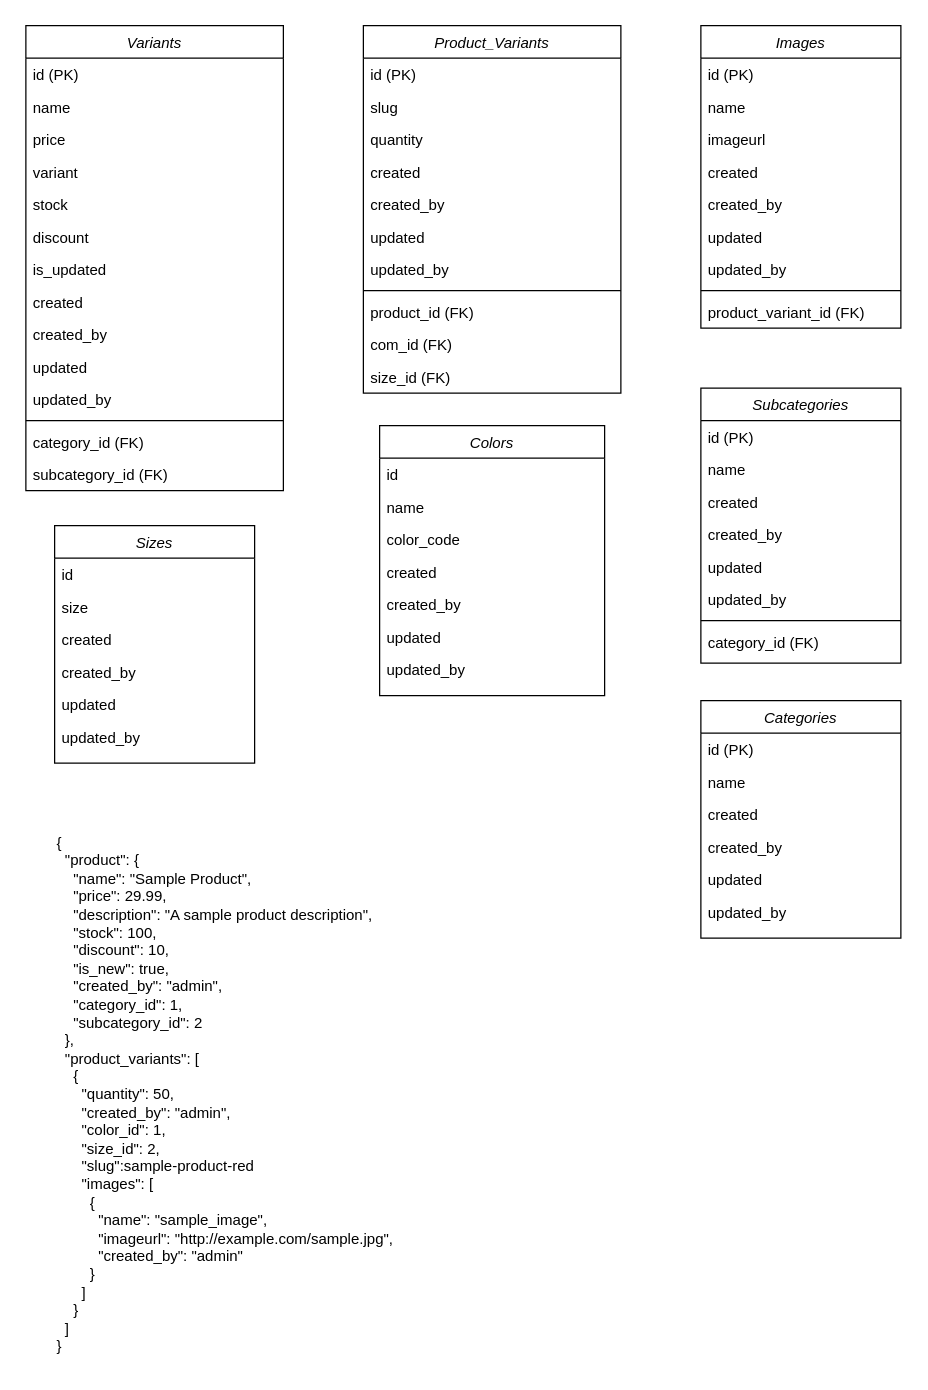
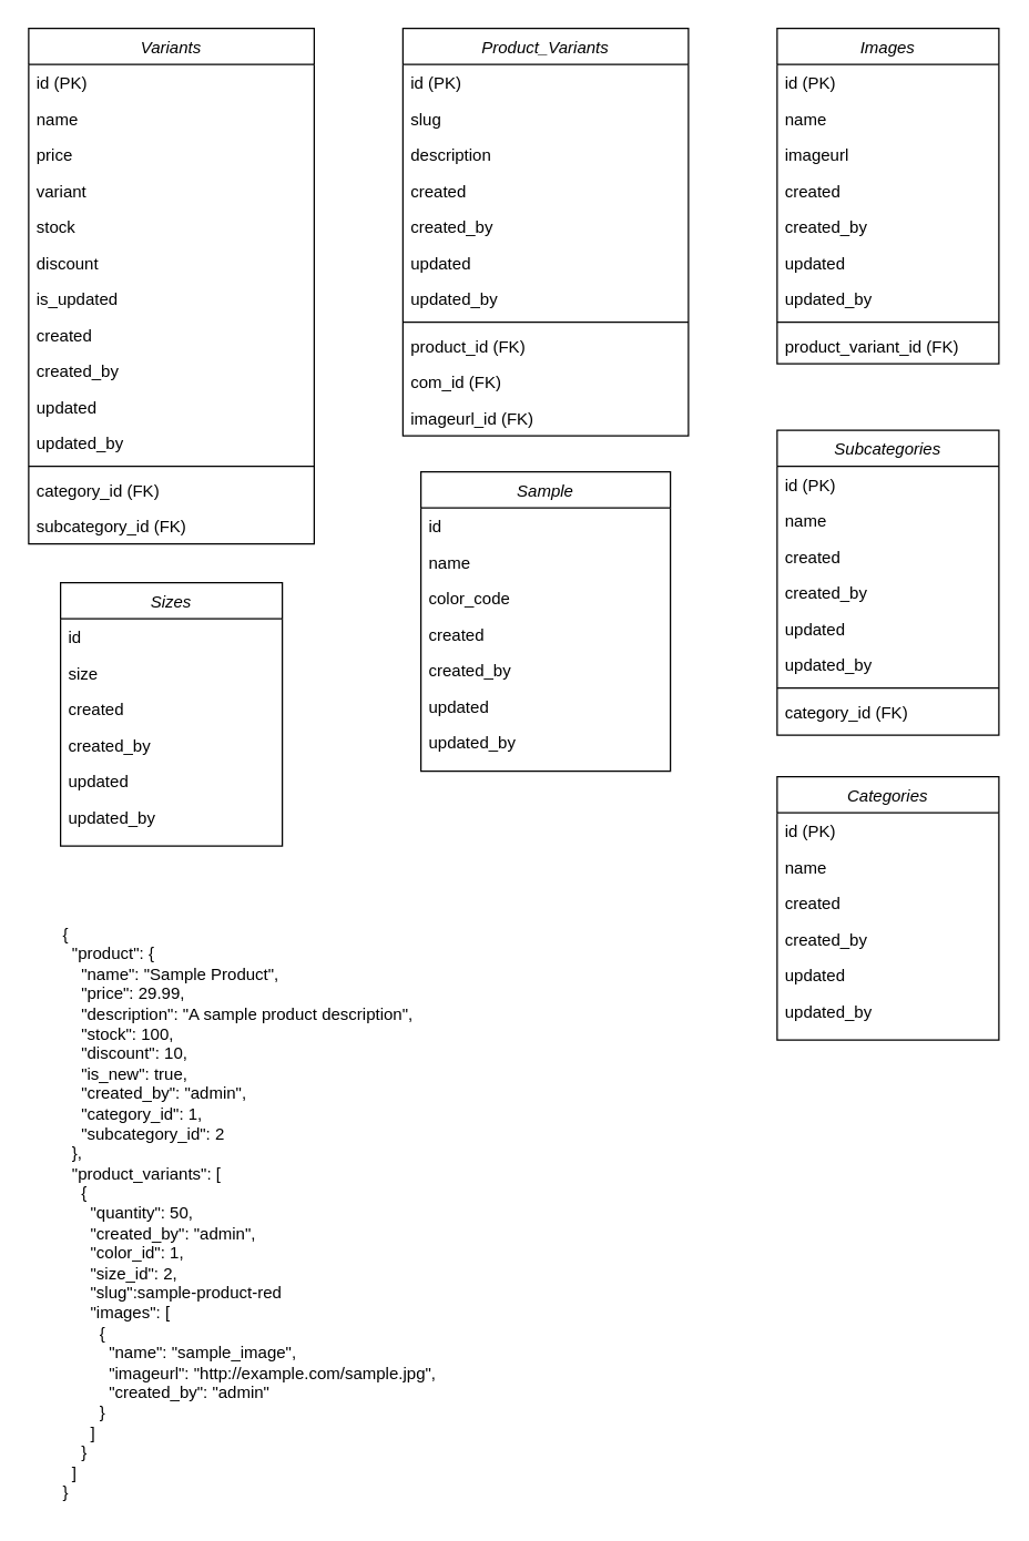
- <mxCell id="61" value="quantity" style="text;align=left;verticalAlign=top;spacingLeft=4;spacingRight=4;overflow=hidden;rotatable=0;points=[[0,0.5],[1,0.5]];portConstraint=eastwest;" vertex="1" parent="58"><mxGeometry y="78" width="206" height="26" as="geometry" /></mxCell>
+ <mxCell id="61" value="description" style="text;align=left;verticalAlign=top;spacingLeft=4;spacingRight=4;overflow=hidden;rotatable=0;points=[[0,0.5],[1,0.5]];portConstraint=eastwest;" vertex="1" parent="58"><mxGeometry y="78" width="206" height="26" as="geometry" /></mxCell>
- <mxCell id="69" value="size_id (FK)" style="text;align=left;verticalAlign=top;spacingLeft=4;spacingRight=4;overflow=hidden;rotatable=0;points=[[0,0.5],[1,0.5]];portConstraint=eastwest;" vertex="1" parent="58"><mxGeometry y="268" width="206" height="26" as="geometry" /></mxCell>
+ <mxCell id="69" value="imageurl_id (FK)" style="text;align=left;verticalAlign=top;spacingLeft=4;spacingRight=4;overflow=hidden;rotatable=0;points=[[0,0.5],[1,0.5]];portConstraint=eastwest;" vertex="1" parent="58"><mxGeometry y="268" width="206" height="26" as="geometry" /></mxCell>
- <mxCell id="34" value="Colors" style="swimlane;fontStyle=2;align=center;verticalAlign=top;childLayout=stackLayout;horizontal=1;startSize=26;horizontalStack=0;resizeParent=1;resizeLast=0;collapsible=1;marginBottom=0;rounded=0;shadow=0;strokeWidth=1;" vertex="1" parent="1"><mxGeometry x="303" y="340" width="180" height="216" as="geometry"><mxRectangle x="220" y="120" width="160" height="26" as="alternateBounds" /></mxGeometry></mxCell>
+ <mxCell id="34" value="Sample" style="swimlane;fontStyle=2;align=center;verticalAlign=top;childLayout=stackLayout;horizontal=1;startSize=26;horizontalStack=0;resizeParent=1;resizeLast=0;collapsible=1;marginBottom=0;rounded=0;shadow=0;strokeWidth=1;" vertex="1" parent="1"><mxGeometry x="303" y="340" width="180" height="216" as="geometry"><mxRectangle x="220" y="120" width="160" height="26" as="alternateBounds" /></mxGeometry></mxCell>
